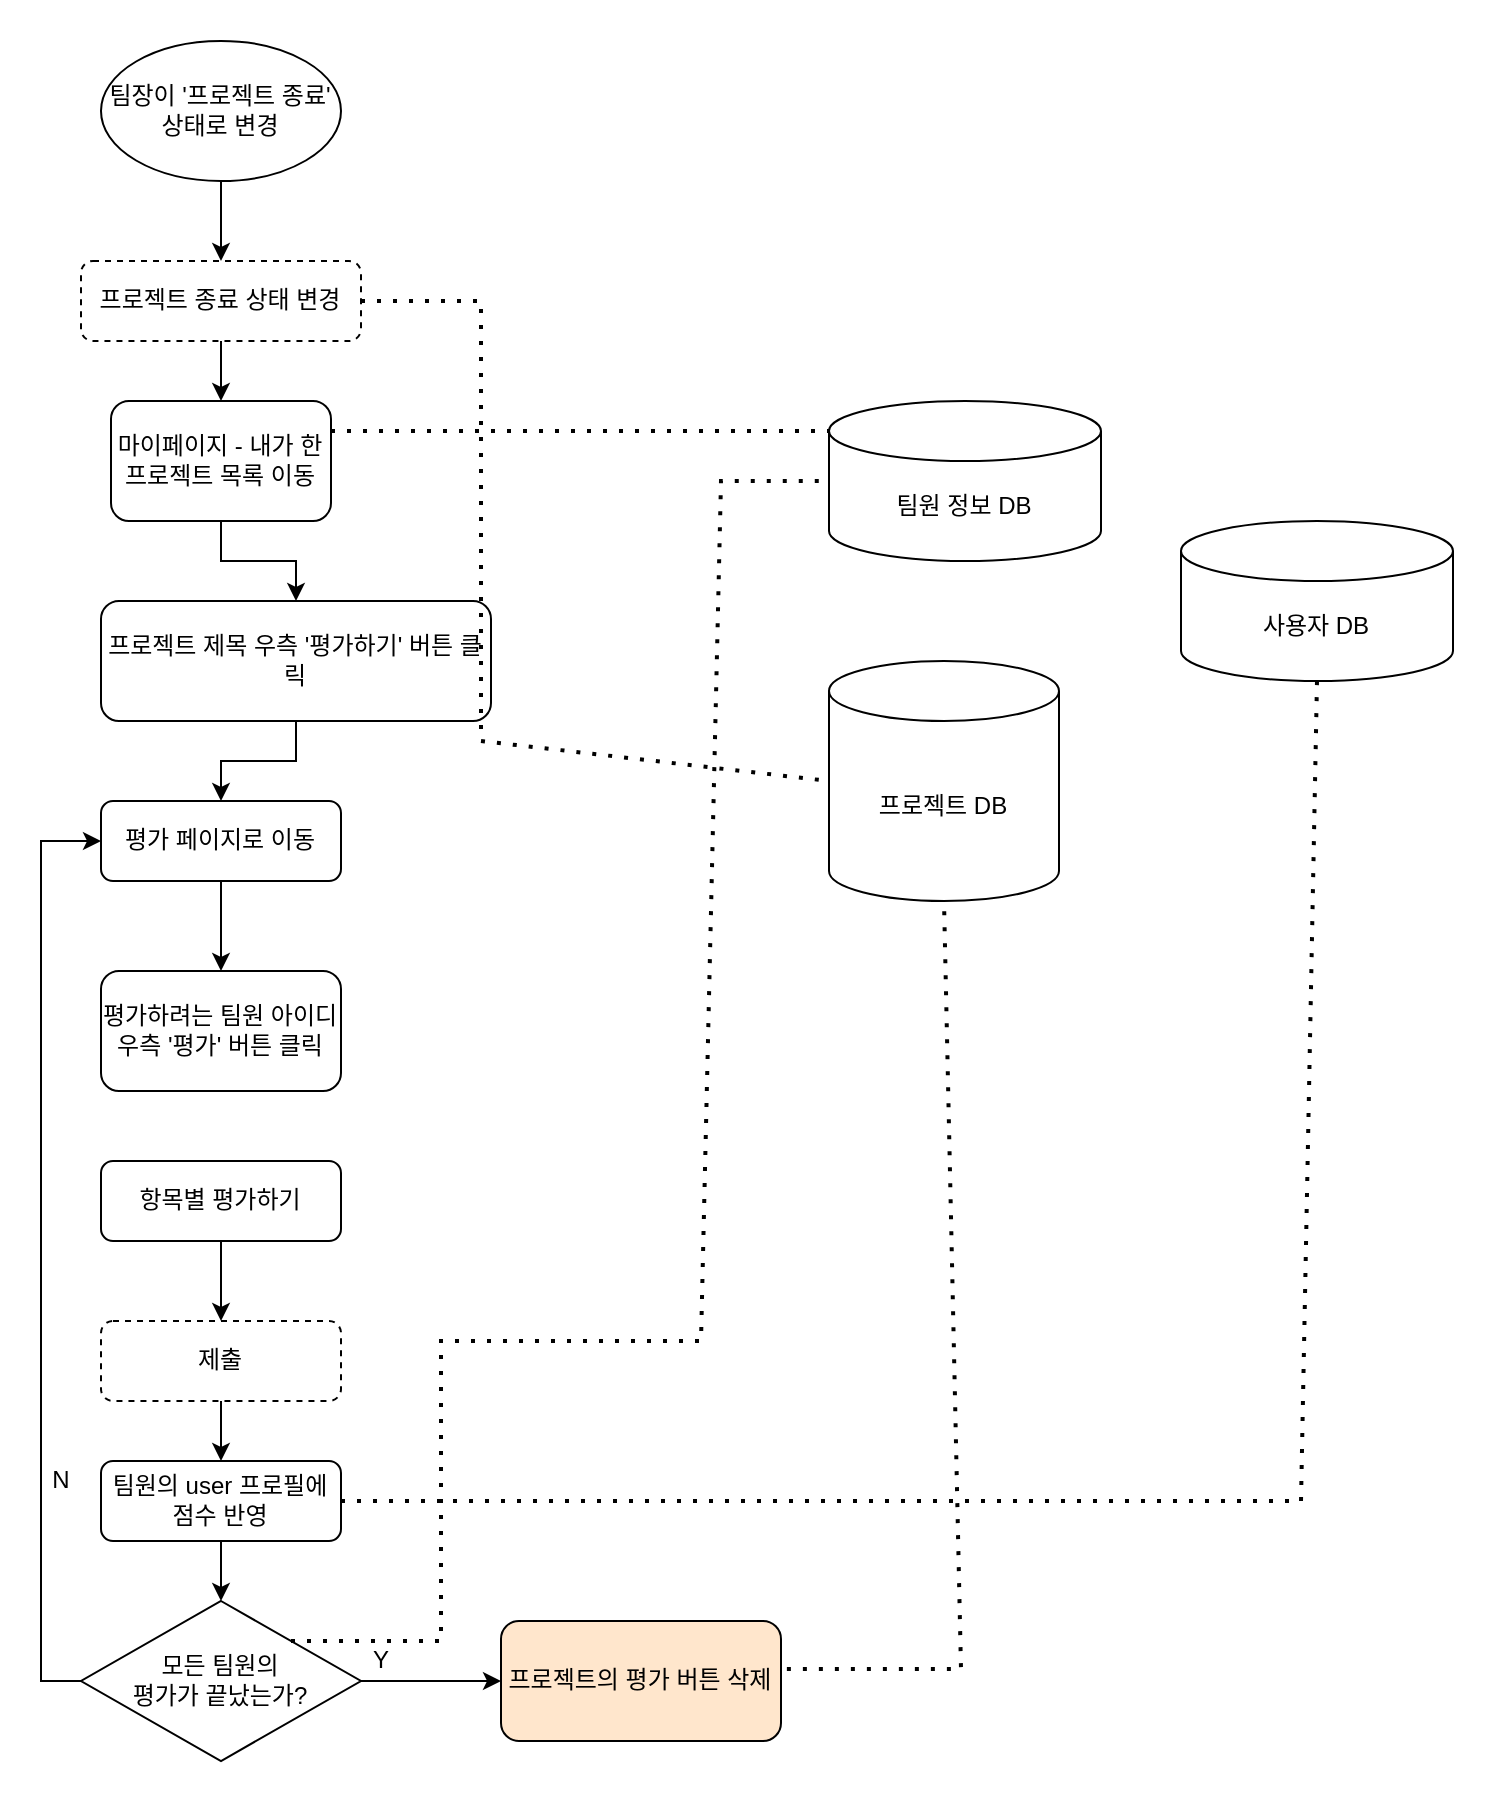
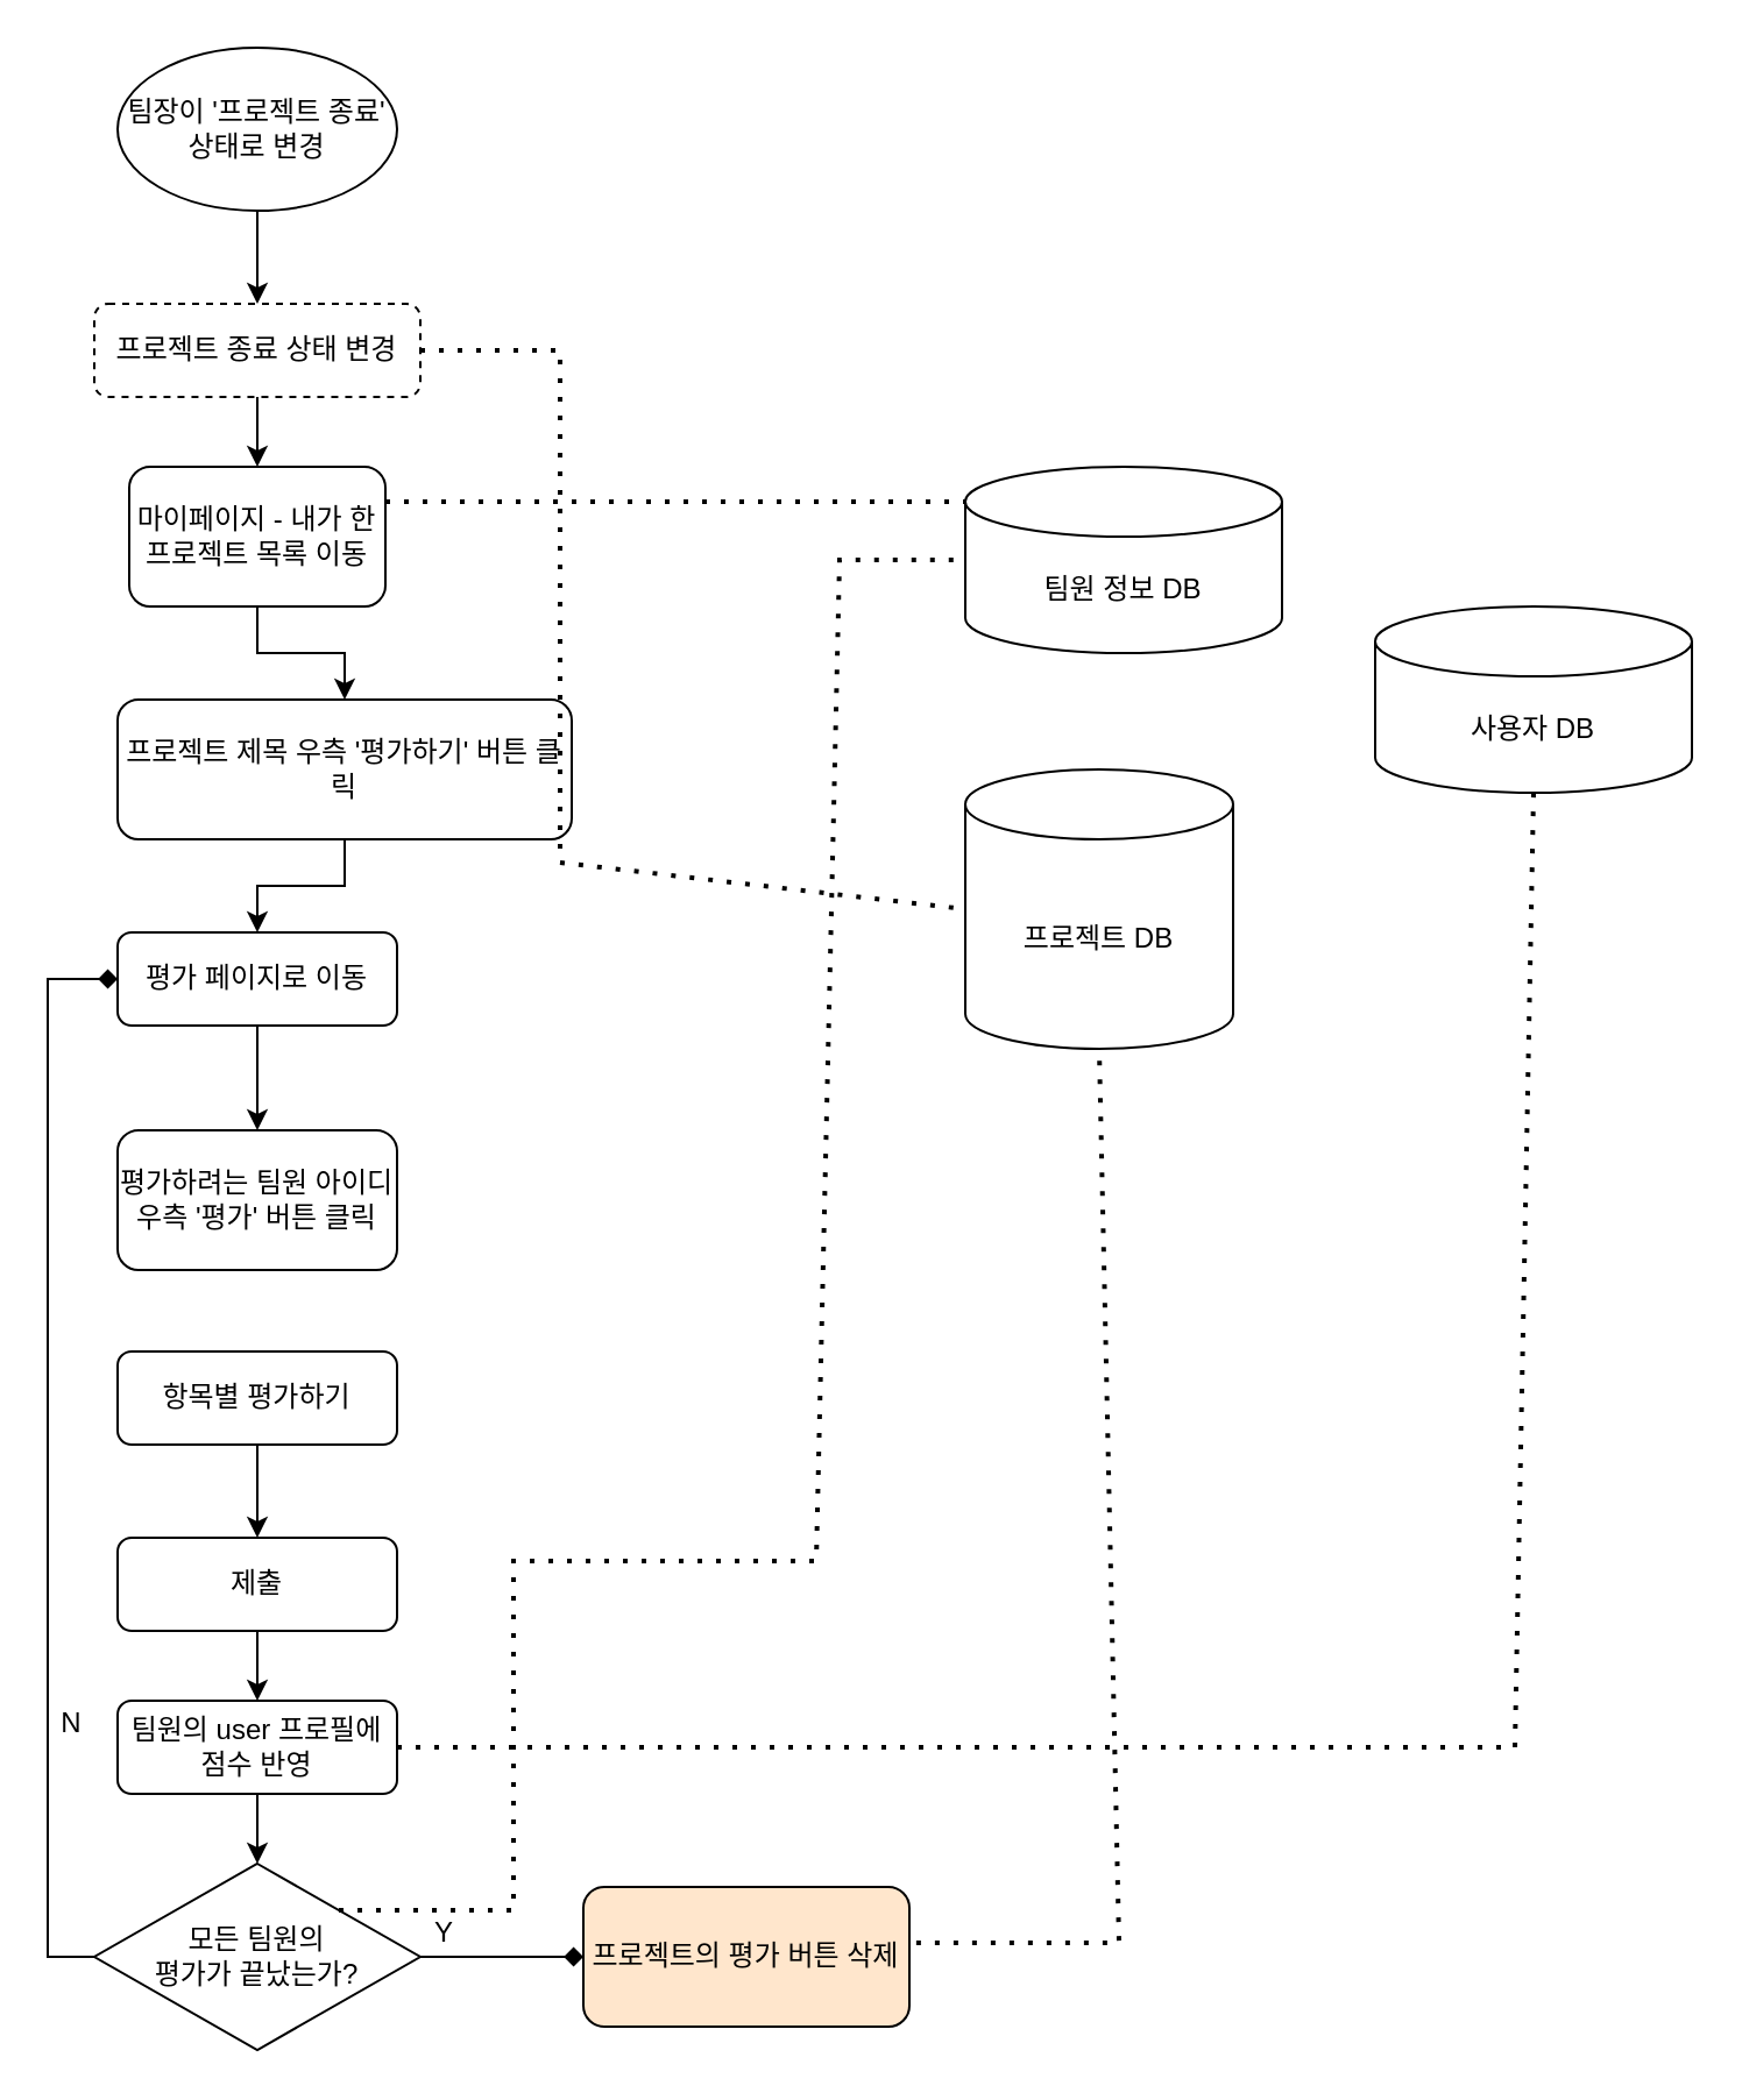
- <mxCell id="17" style="edgeStyle=orthogonalEdgeStyle;rounded=0;orthogonalLoop=1;jettySize=auto;html=1;entryX=0;entryY=0.5;entryDx=0;entryDy=0;" edge="1" parent="1" source="19" target="11"><mxGeometry relative="1" as="geometry"><Array as="points"><mxPoint x="20" y="840" /><mxPoint x="20" y="420" /></Array></mxGeometry></mxCell>
+ <mxCell id="17" style="edgeStyle=orthogonalEdgeStyle;rounded=0;orthogonalLoop=1;jettySize=auto;html=1;entryX=0;entryY=0.5;entryDx=0;entryDy=0;endArrow=diamond;" edge="1" parent="1" source="19" target="11"><mxGeometry relative="1" as="geometry"><Array as="points"><mxPoint x="20" y="840" /><mxPoint x="20" y="420" /></Array></mxGeometry></mxCell>
- <mxCell id="16" value="제출" style="rounded=1;whiteSpace=wrap;html=1;dashed=1;" vertex="1" parent="1"><mxGeometry x="50" y="660" width="120" height="40" as="geometry" /></mxCell>
+ <mxCell id="16" value="제출" style="rounded=1;whiteSpace=wrap;html=1;" vertex="1" parent="1"><mxGeometry x="50" y="660" width="120" height="40" as="geometry" /></mxCell>
- <mxCell id="18" style="edgeStyle=orthogonalEdgeStyle;rounded=0;orthogonalLoop=1;jettySize=auto;html=1;entryX=0;entryY=0.5;entryDx=0;entryDy=0;" edge="1" parent="1" source="19" target="22"><mxGeometry relative="1" as="geometry" /></mxCell>
+ <mxCell id="18" style="edgeStyle=orthogonalEdgeStyle;rounded=0;orthogonalLoop=1;jettySize=auto;html=1;entryX=0;entryY=0.5;entryDx=0;entryDy=0;endArrow=diamond;" edge="1" parent="1" source="19" target="22"><mxGeometry relative="1" as="geometry" /></mxCell>
